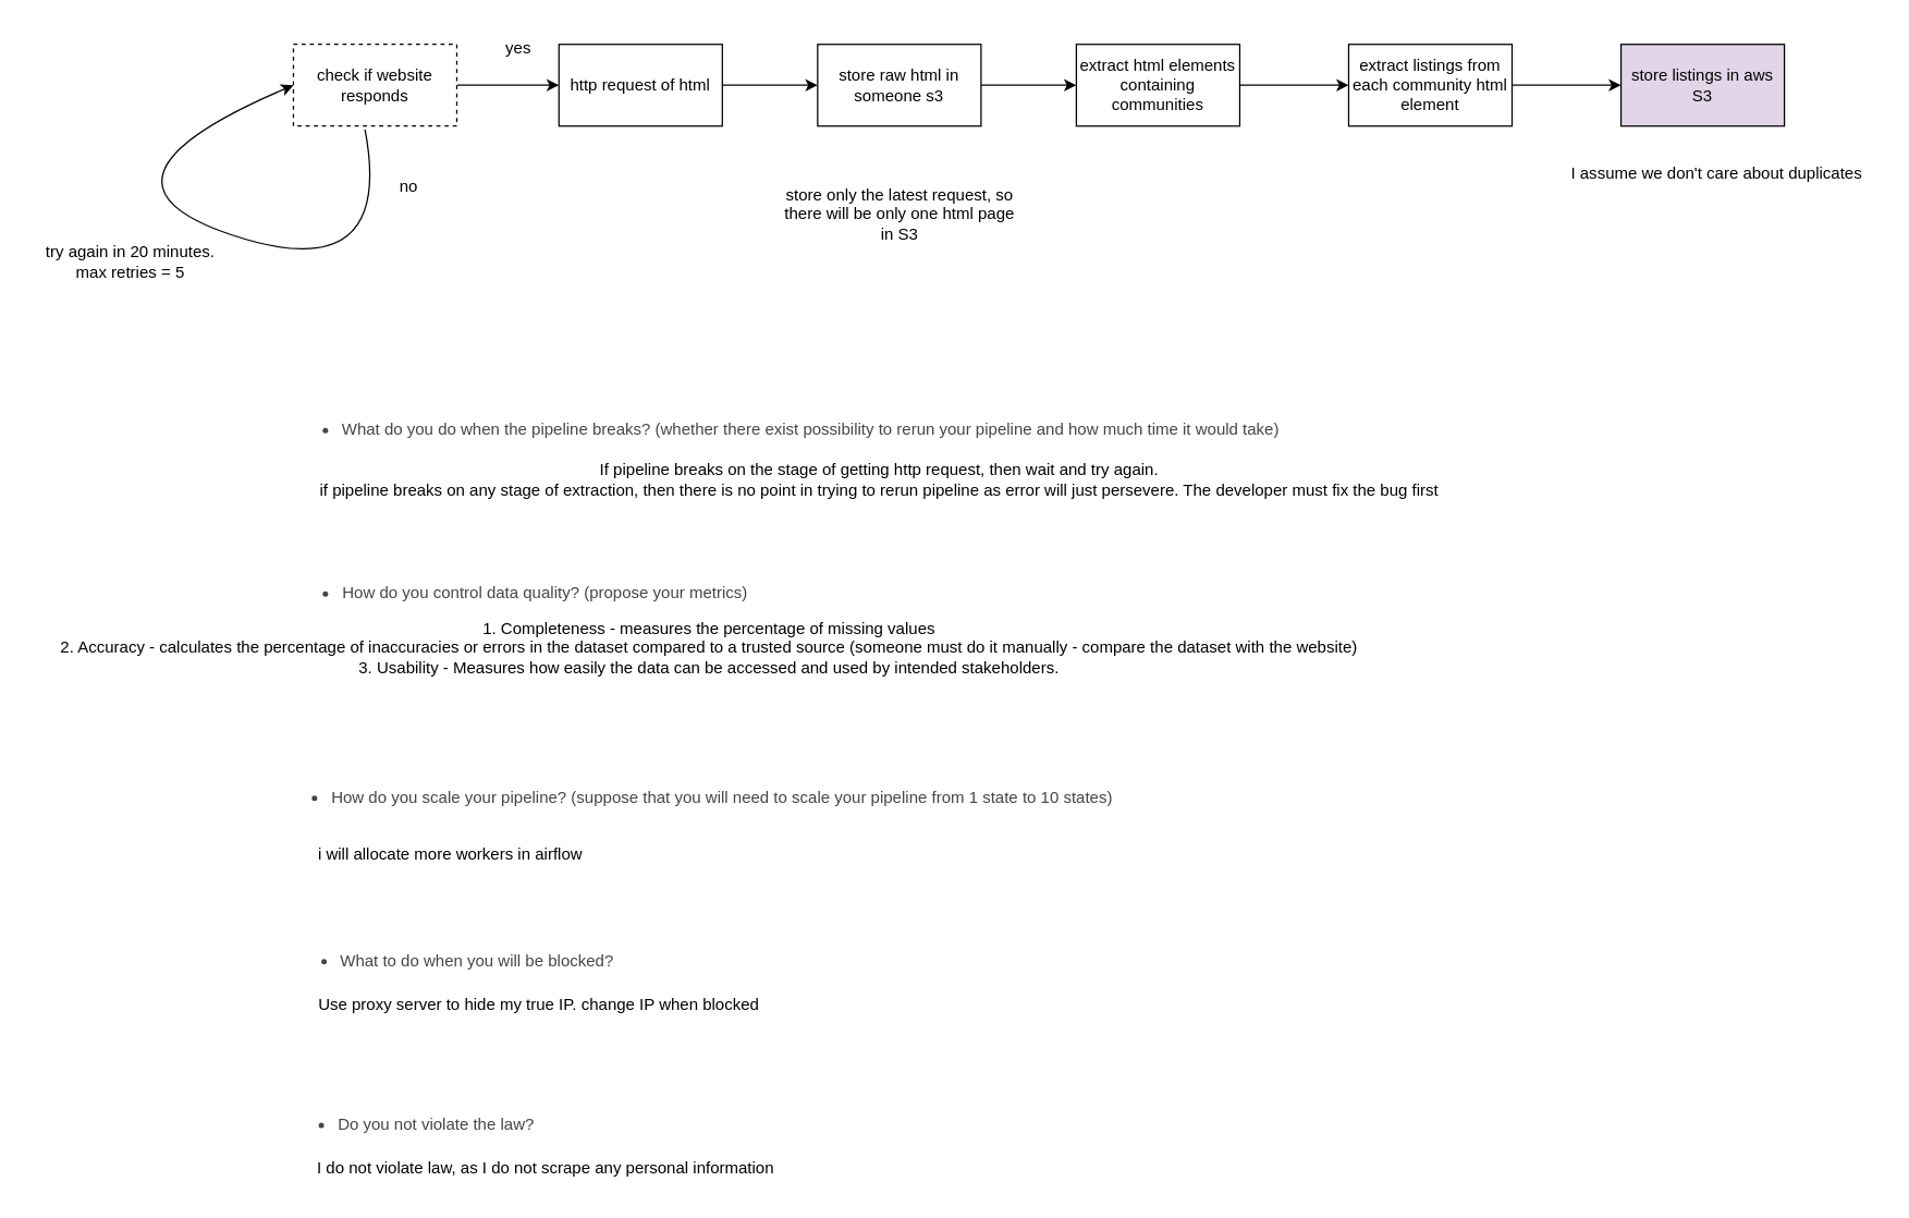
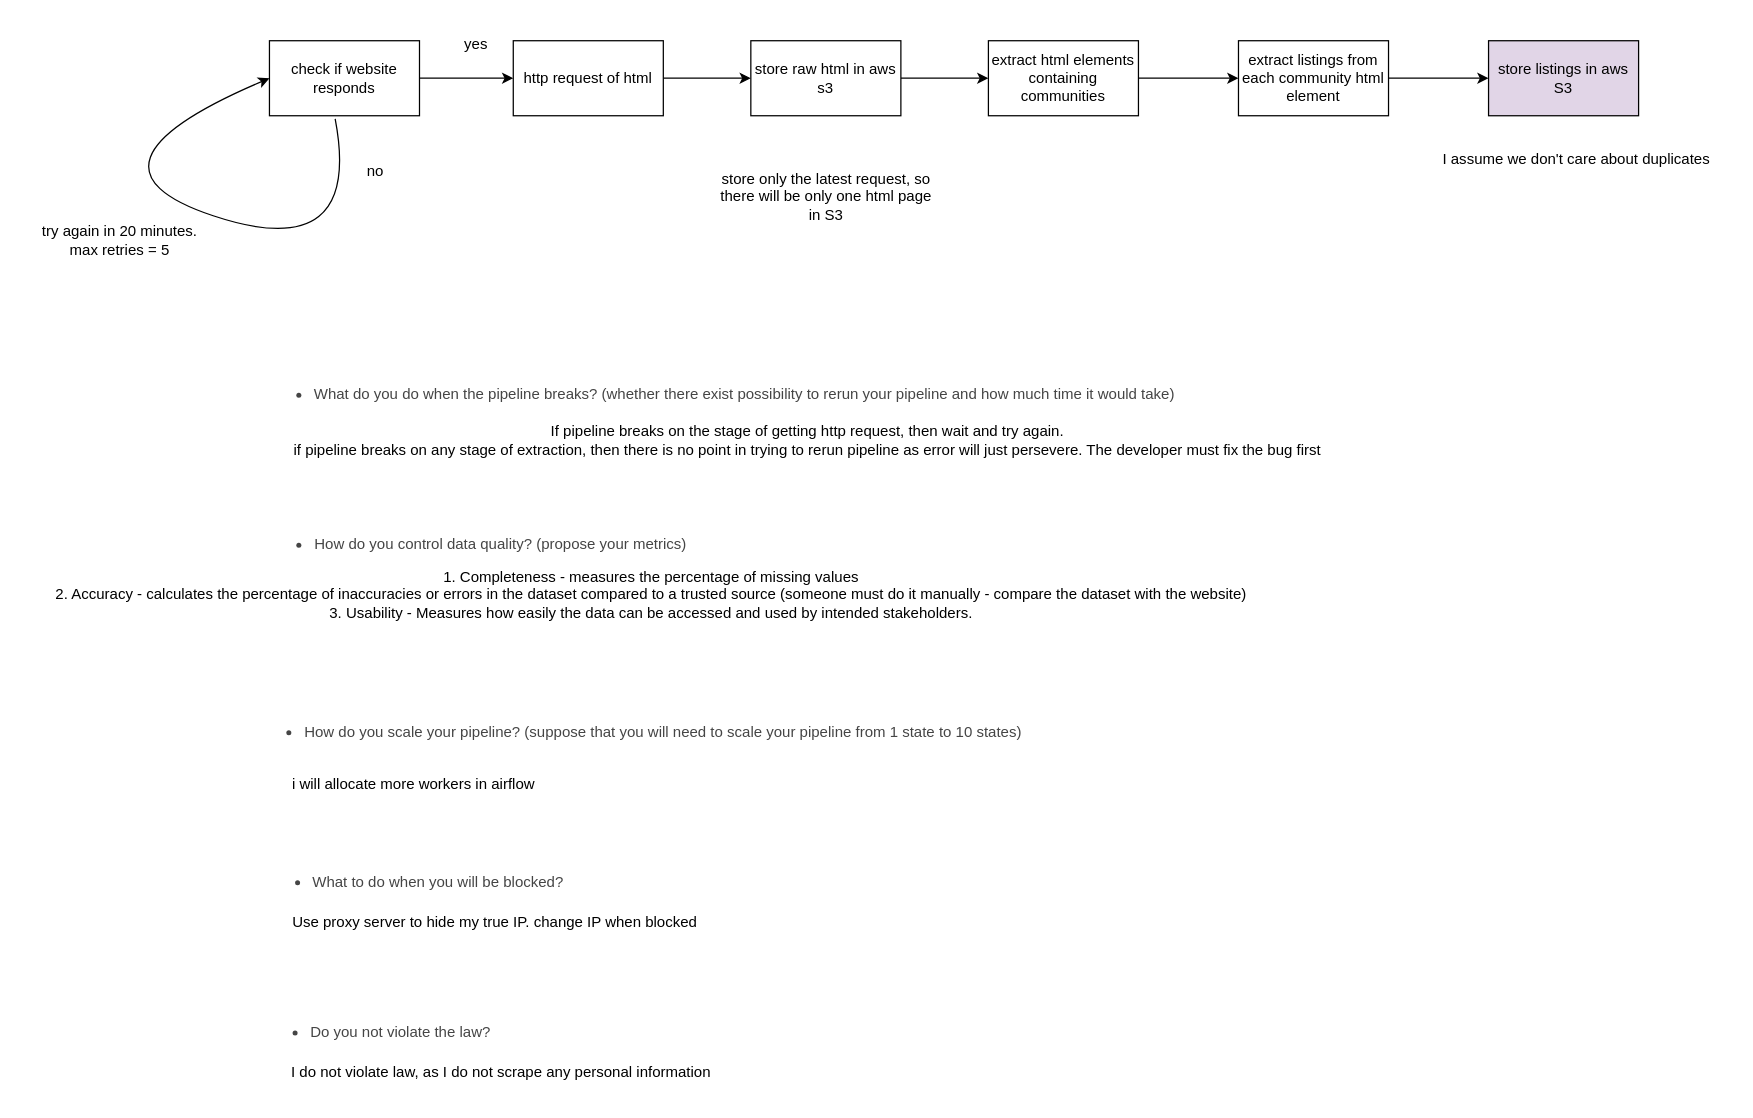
- <mxCell id="3" value="check if website responds&lt;br&gt;" style="rounded=0;whiteSpace=wrap;html=1;dashed=1;" vertex="1" parent="1"><mxGeometry x="215" y="32" width="120" height="60" as="geometry" /></mxCell>
+ <mxCell id="3" value="check if website responds&lt;br&gt;" style="rounded=0;whiteSpace=wrap;html=1;" vertex="1" parent="1"><mxGeometry x="215" y="32" width="120" height="60" as="geometry" /></mxCell>
- <mxCell id="19" value="store raw html in someone s3" style="rounded=0;whiteSpace=wrap;html=1;" vertex="1" parent="1"><mxGeometry x="600" y="32" width="120" height="60" as="geometry" /></mxCell>
+ <mxCell id="19" value="store raw html in aws s3" style="rounded=0;whiteSpace=wrap;html=1;" vertex="1" parent="1"><mxGeometry x="600" y="32" width="120" height="60" as="geometry" /></mxCell>
